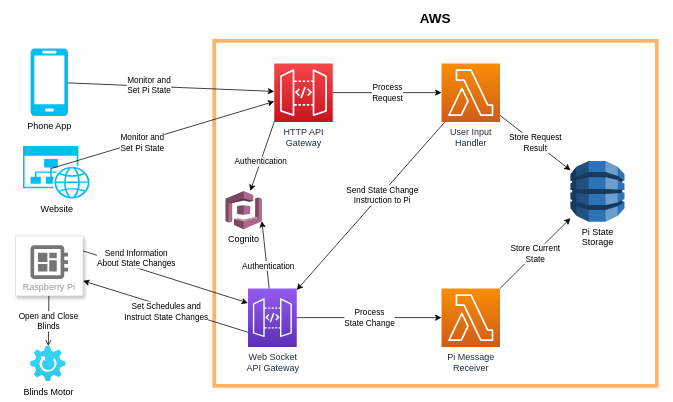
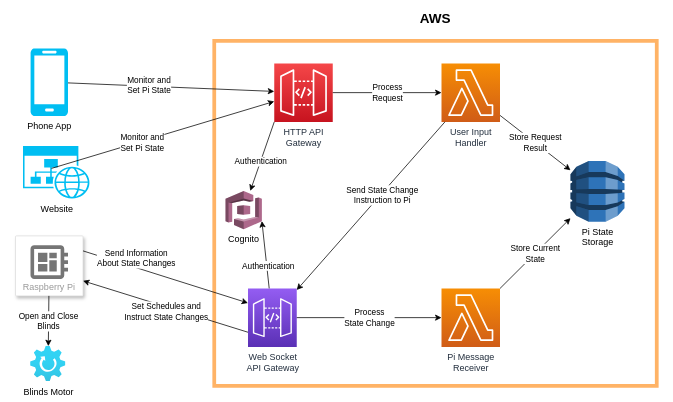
- <mxCell id="31" value="&lt;div&gt;Open and Close&lt;/div&gt;&lt;div&gt;Blinds&lt;/div&gt;" style="endArrow=open;html=1;" edge="1" parent="1" source="2" target="30"><mxGeometry width="50" height="50" relative="1" as="geometry"><mxPoint x="260" y="370" as="sourcePoint" /><mxPoint x="310" y="320" as="targetPoint" /></mxGeometry></mxCell>
+ <mxCell id="31" value="&lt;div&gt;Open and Close&lt;/div&gt;&lt;div&gt;Blinds&lt;/div&gt;" style="endArrow=classic;html=1;" edge="1" parent="1" source="2" target="30"><mxGeometry width="50" height="50" relative="1" as="geometry"><mxPoint x="260" y="370" as="sourcePoint" /><mxPoint x="310" y="320" as="targetPoint" /></mxGeometry></mxCell>
